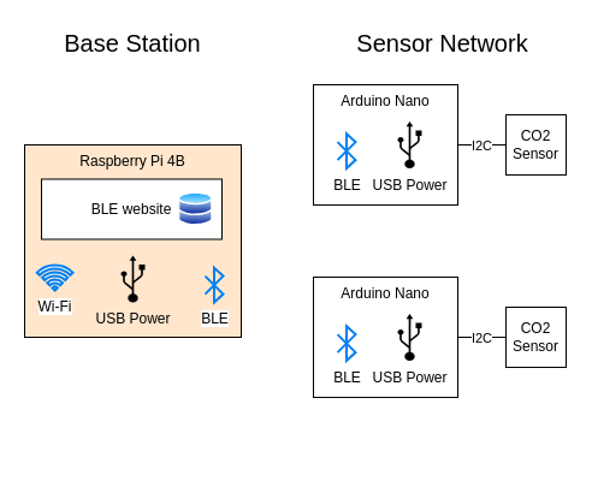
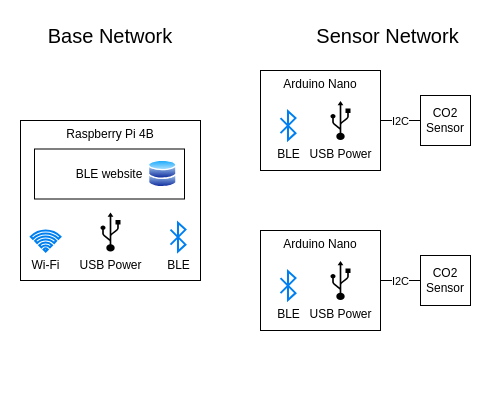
- <mxCell id="11" value="Base Station" style="text;html=1;strokeColor=none;fillColor=none;align=center;verticalAlign=middle;whiteSpace=wrap;rounded=0;fontSize=20;" vertex="1" parent="1"><mxGeometry x="40" y="20" width="140" height="30" as="geometry" /></mxCell>
+ <mxCell id="11" value="Base Network" style="text;html=1;strokeColor=none;fillColor=none;align=center;verticalAlign=middle;whiteSpace=wrap;rounded=0;fontSize=20;" vertex="1" parent="1"><mxGeometry x="40" y="20" width="140" height="30" as="geometry" /></mxCell>
- <mxCell id="26" value="Sensor Network" style="text;html=1;strokeColor=none;fillColor=none;align=center;verticalAlign=middle;whiteSpace=wrap;rounded=0;fontSize=20;" vertex="1" parent="1"><mxGeometry x="295" y="20" width="145" height="30" as="geometry" /></mxCell>
+ <mxCell id="26" value="Sensor Network" style="text;html=1;strokeColor=none;fillColor=none;align=center;verticalAlign=middle;whiteSpace=wrap;rounded=0;fontSize=20;" vertex="1" parent="1"><mxGeometry x="315" y="20" width="145" height="30" as="geometry" /></mxCell>
- <mxCell id="3" value="Raspberry Pi 4B" style="rounded=0;whiteSpace=wrap;html=1;verticalAlign=top;fillColor=#ffe6cc;" vertex="1" parent="2"><mxGeometry width="180" height="160" as="geometry" /></mxCell>
+ <mxCell id="3" value="Raspberry Pi 4B" style="rounded=0;whiteSpace=wrap;html=1;verticalAlign=top;" vertex="1" parent="2"><mxGeometry width="180" height="160" as="geometry" /></mxCell>
- <mxCell id="4" value="Wi-Fi" style="html=1;verticalLabelPosition=bottom;align=center;labelBackgroundColor=#ffffff;verticalAlign=top;strokeWidth=2;strokeColor=#0080F0;shadow=0;dashed=0;shape=mxgraph.ios7.icons.wifi;pointerEvents=1" vertex="1" parent="2"><mxGeometry x="10.3" y="100" width="29.7" height="21" as="geometry" /></mxCell>
+ <mxCell id="4" value="Wi-Fi" style="html=1;verticalLabelPosition=bottom;align=center;labelBackgroundColor=#ffffff;verticalAlign=top;strokeWidth=2;strokeColor=#0080F0;shadow=0;dashed=0;shape=mxgraph.ios7.icons.wifi;pointerEvents=1" vertex="1" parent="2"><mxGeometry x="10.3" y="110" width="29.7" height="21" as="geometry" /></mxCell>
